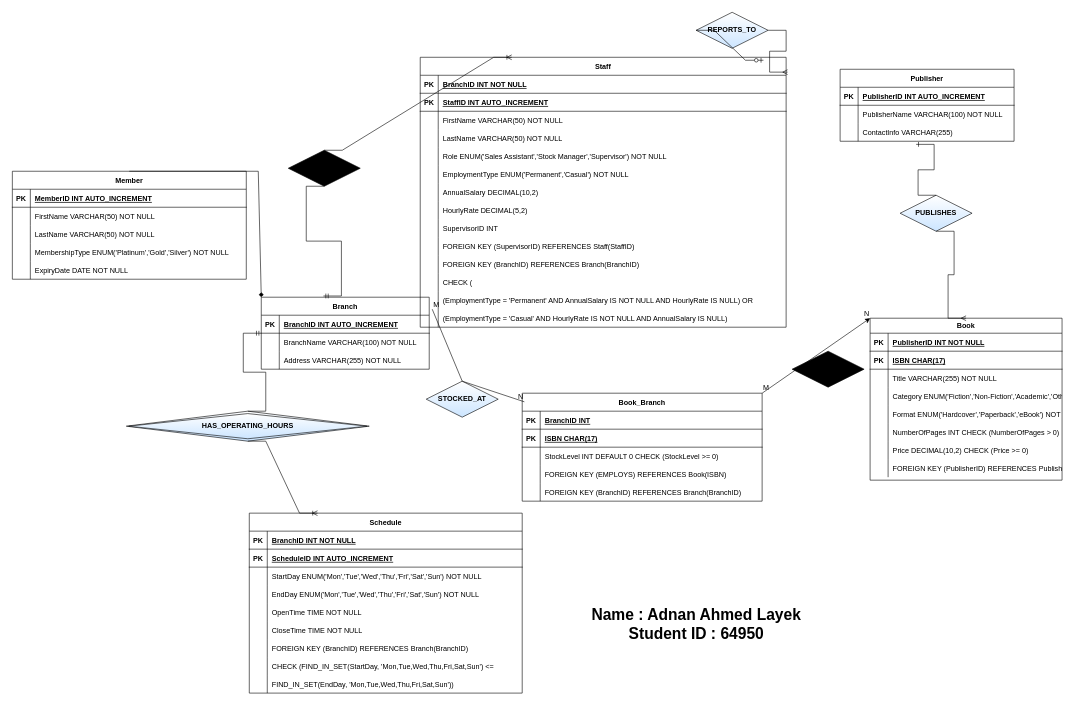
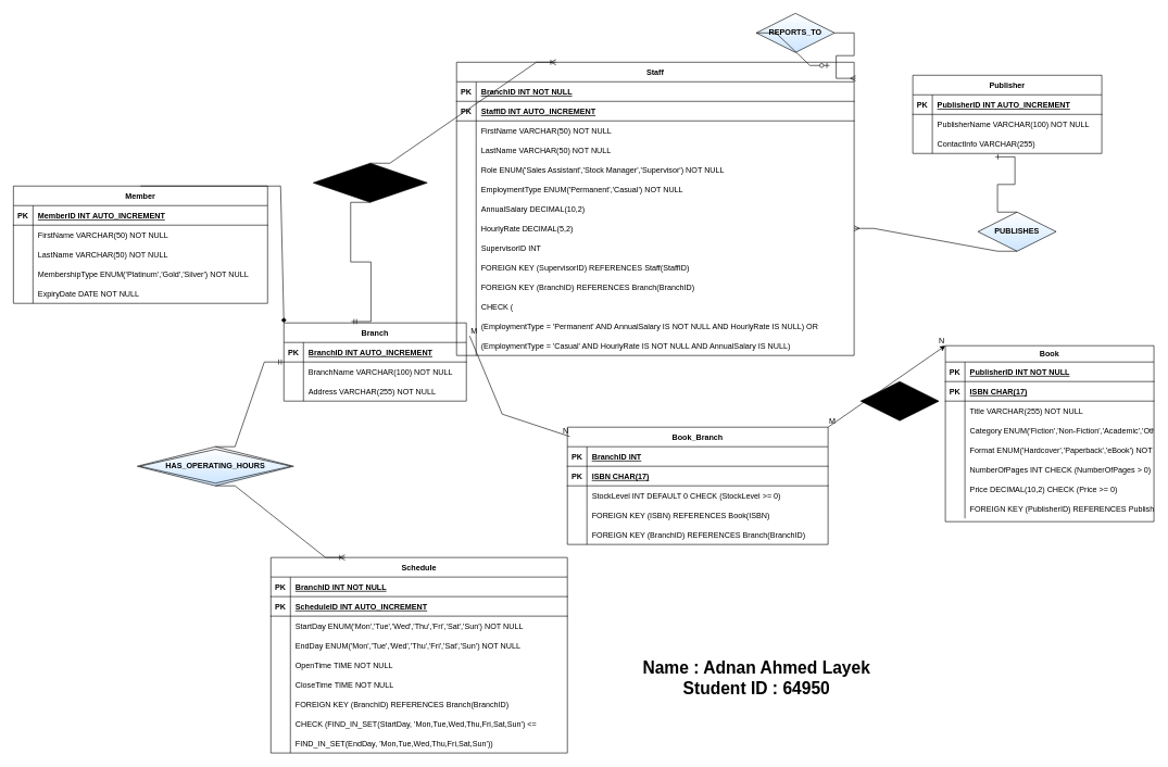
- <mxCell id="153" value="EMPLOYS" style="shape=rhombus;perimeter=rhombusPerimeter;whiteSpace=wrap;html=1;align=center;gradientColor=light-dark(#CCE5FF,#EDEDED);fontStyle=1" parent="1" vertex="1"><mxGeometry x="480" y="250" width="120" height="60" as="geometry" /></mxCell>
+ <mxCell id="153" value="EMPLOYS" style="shape=rhombus;perimeter=rhombusPerimeter;whiteSpace=wrap;html=1;align=center;gradientColor=light-dark(#CCE5FF,#EDEDED);fontStyle=1" parent="1" vertex="1"><mxGeometry x="480" y="250" width="175" height="60" as="geometry" /></mxCell>
- <mxCell id="161" value="" style="edgeStyle=entityRelationEdgeStyle;fontSize=12;html=1;endArrow=ERmany;rounded=0;exitX=0.5;exitY=1;exitDx=0;exitDy=0;entryX=0.5;entryY=0;entryDx=0;entryDy=0;" parent="1" source="159" target="50" edge="1"><mxGeometry width="100" height="100" relative="1" as="geometry"><mxPoint x="1460" y="485" as="sourcePoint" /><mxPoint x="1560" y="385" as="targetPoint" /></mxGeometry></mxCell>
+ <mxCell id="161" value="" style="edgeStyle=entityRelationEdgeStyle;fontSize=12;html=1;endArrow=ERmany;rounded=0;exitX=0.5;exitY=1;exitDx=0;exitDy=0;" parent="1" source="159" target="115" edge="1"><mxGeometry width="100" height="100" relative="1" as="geometry"><mxPoint x="1460" y="485" as="sourcePoint" /><mxPoint x="1560" y="385" as="targetPoint" /></mxGeometry></mxCell>
- <mxCell id="162" value="STOCKED_AT" style="shape=rhombus;perimeter=rhombusPerimeter;whiteSpace=wrap;html=1;align=center;fontStyle=1;gradientColor=#CCE5FF;" parent="1" vertex="1"><mxGeometry x="710" y="635" width="120" height="60" as="geometry" /></mxCell>
- <mxCell id="150" value="HAS_OPERATING_HOURS" style="shape=rhombus;double=1;perimeter=rhombusPerimeter;whiteSpace=wrap;html=1;align=center;gradientColor=#CCE5FF;fontStyle=1" parent="1" vertex="1"><mxGeometry x="210" y="685" width="405" height="50" as="geometry" /></mxCell>
+ <mxCell id="150" value="HAS_OPERATING_HOURS" style="shape=rhombus;double=1;perimeter=rhombusPerimeter;whiteSpace=wrap;html=1;align=center;gradientColor=#CCE5FF;fontStyle=1" parent="1" vertex="1"><mxGeometry x="210" y="685" width="240" height="60" as="geometry" /></mxCell>
- <mxCell id="87" value="FOREIGN KEY (EMPLOYS) REFERENCES Book(ISBN)" style="shape=partialRectangle;overflow=hidden;connectable=0;fillColor=none;align=left;strokeColor=inherit;top=0;left=0;bottom=0;right=0;spacingLeft=6;" parent="85" vertex="1"><mxGeometry x="30" width="370" height="30" as="geometry"><mxRectangle width="370" height="30" as="alternateBounds" /></mxGeometry></mxCell>
+ <mxCell id="87" value="FOREIGN KEY (ISBN) REFERENCES Book(ISBN)" style="shape=partialRectangle;overflow=hidden;connectable=0;fillColor=none;align=left;strokeColor=inherit;top=0;left=0;bottom=0;right=0;spacingLeft=6;" parent="85" vertex="1"><mxGeometry x="30" width="370" height="30" as="geometry"><mxRectangle width="370" height="30" as="alternateBounds" /></mxGeometry></mxCell>
